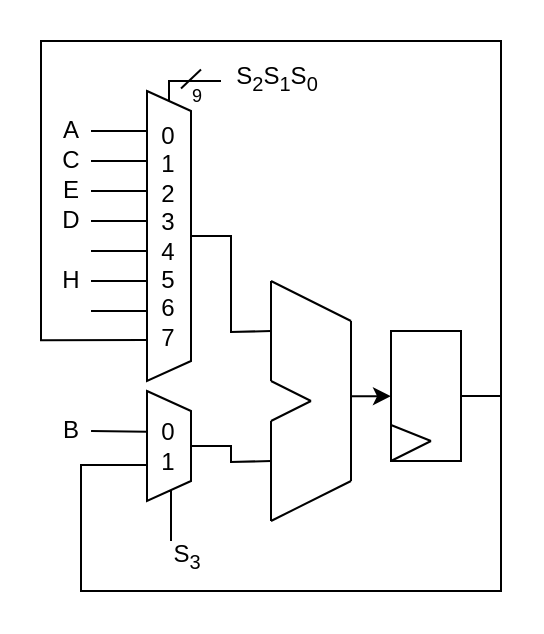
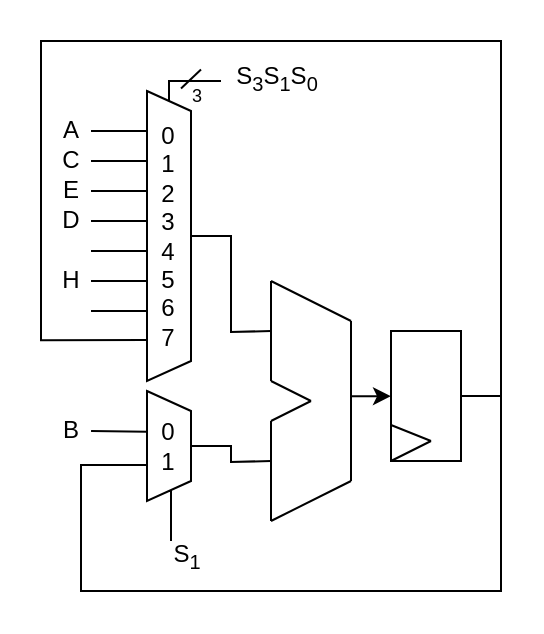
- <mxCell id="31" value="S&lt;sub&gt;2&lt;/sub&gt;S&lt;sub&gt;1&lt;/sub&gt;S&lt;sub&gt;0&lt;/sub&gt;" style="text;html=1;align=center;verticalAlign=middle;resizable=0;points=[];autosize=1;strokeColor=none;fillColor=none;" parent="1" vertex="1"><mxGeometry x="108" y="21" width="60" height="35" as="geometry" /></mxCell>
+ <mxCell id="31" value="S&lt;sub&gt;3&lt;/sub&gt;S&lt;sub&gt;1&lt;/sub&gt;S&lt;sub&gt;0&lt;/sub&gt;" style="text;html=1;align=center;verticalAlign=middle;resizable=0;points=[];autosize=1;strokeColor=none;fillColor=none;" parent="1" vertex="1"><mxGeometry x="108" y="21" width="60" height="35" as="geometry" /></mxCell>
- <mxCell id="30" value="9" style="text;html=1;align=center;verticalAlign=middle;resizable=0;points=[];autosize=1;strokeColor=none;fillColor=none;fontSize=9;" parent="1" vertex="1"><mxGeometry x="85" y="35" width="25" height="25" as="geometry" /></mxCell>
+ <mxCell id="30" value="3" style="text;html=1;align=center;verticalAlign=middle;resizable=0;points=[];autosize=1;strokeColor=none;fillColor=none;fontSize=9;" parent="1" vertex="1"><mxGeometry x="85" y="35" width="25" height="25" as="geometry" /></mxCell>
- <mxCell id="27" value="S&lt;sub&gt;3&lt;/sub&gt;" style="text;html=1;align=center;verticalAlign=middle;resizable=0;points=[];autosize=1;strokeColor=none;fillColor=none;" parent="1" vertex="1"><mxGeometry x="75" y="260" width="35" height="35" as="geometry" /></mxCell>
+ <mxCell id="27" value="S&lt;sub&gt;1&lt;/sub&gt;" style="text;html=1;align=center;verticalAlign=middle;resizable=0;points=[];autosize=1;strokeColor=none;fillColor=none;" parent="1" vertex="1"><mxGeometry x="75" y="260" width="35" height="35" as="geometry" /></mxCell>
